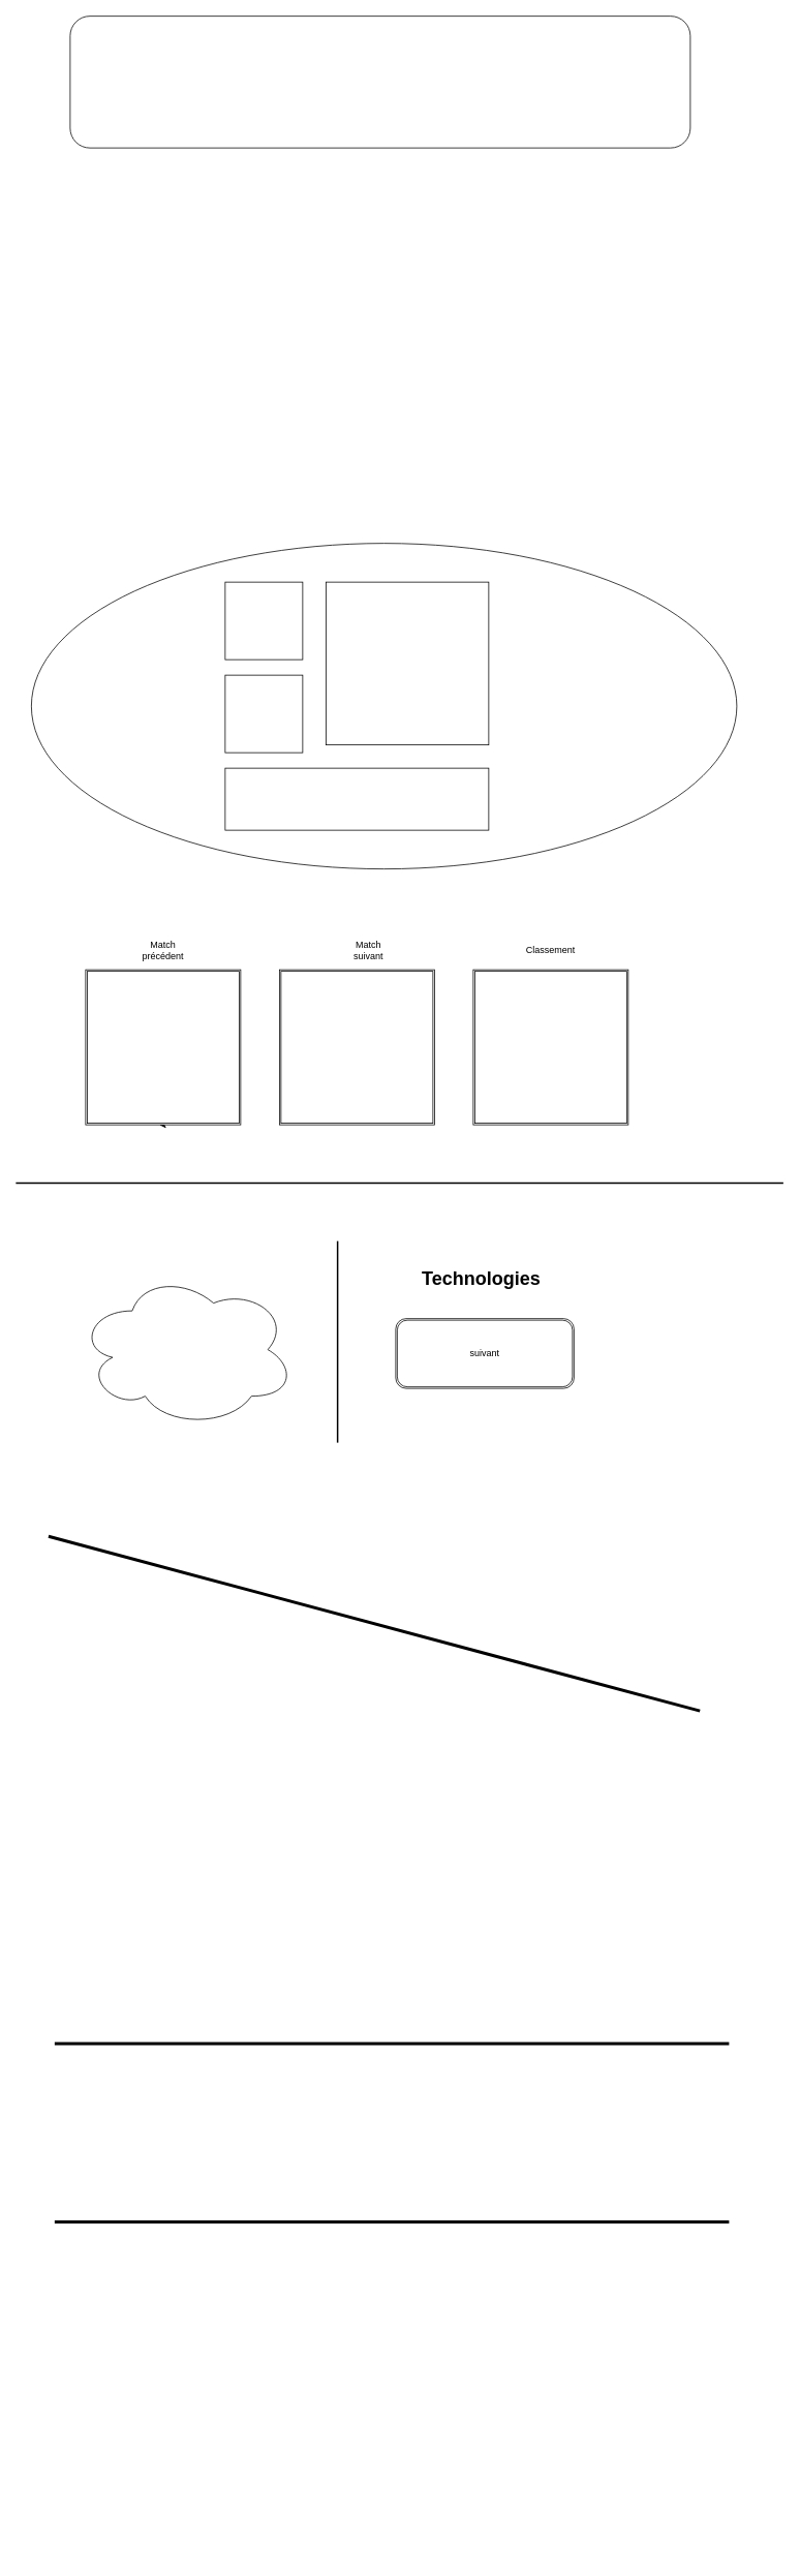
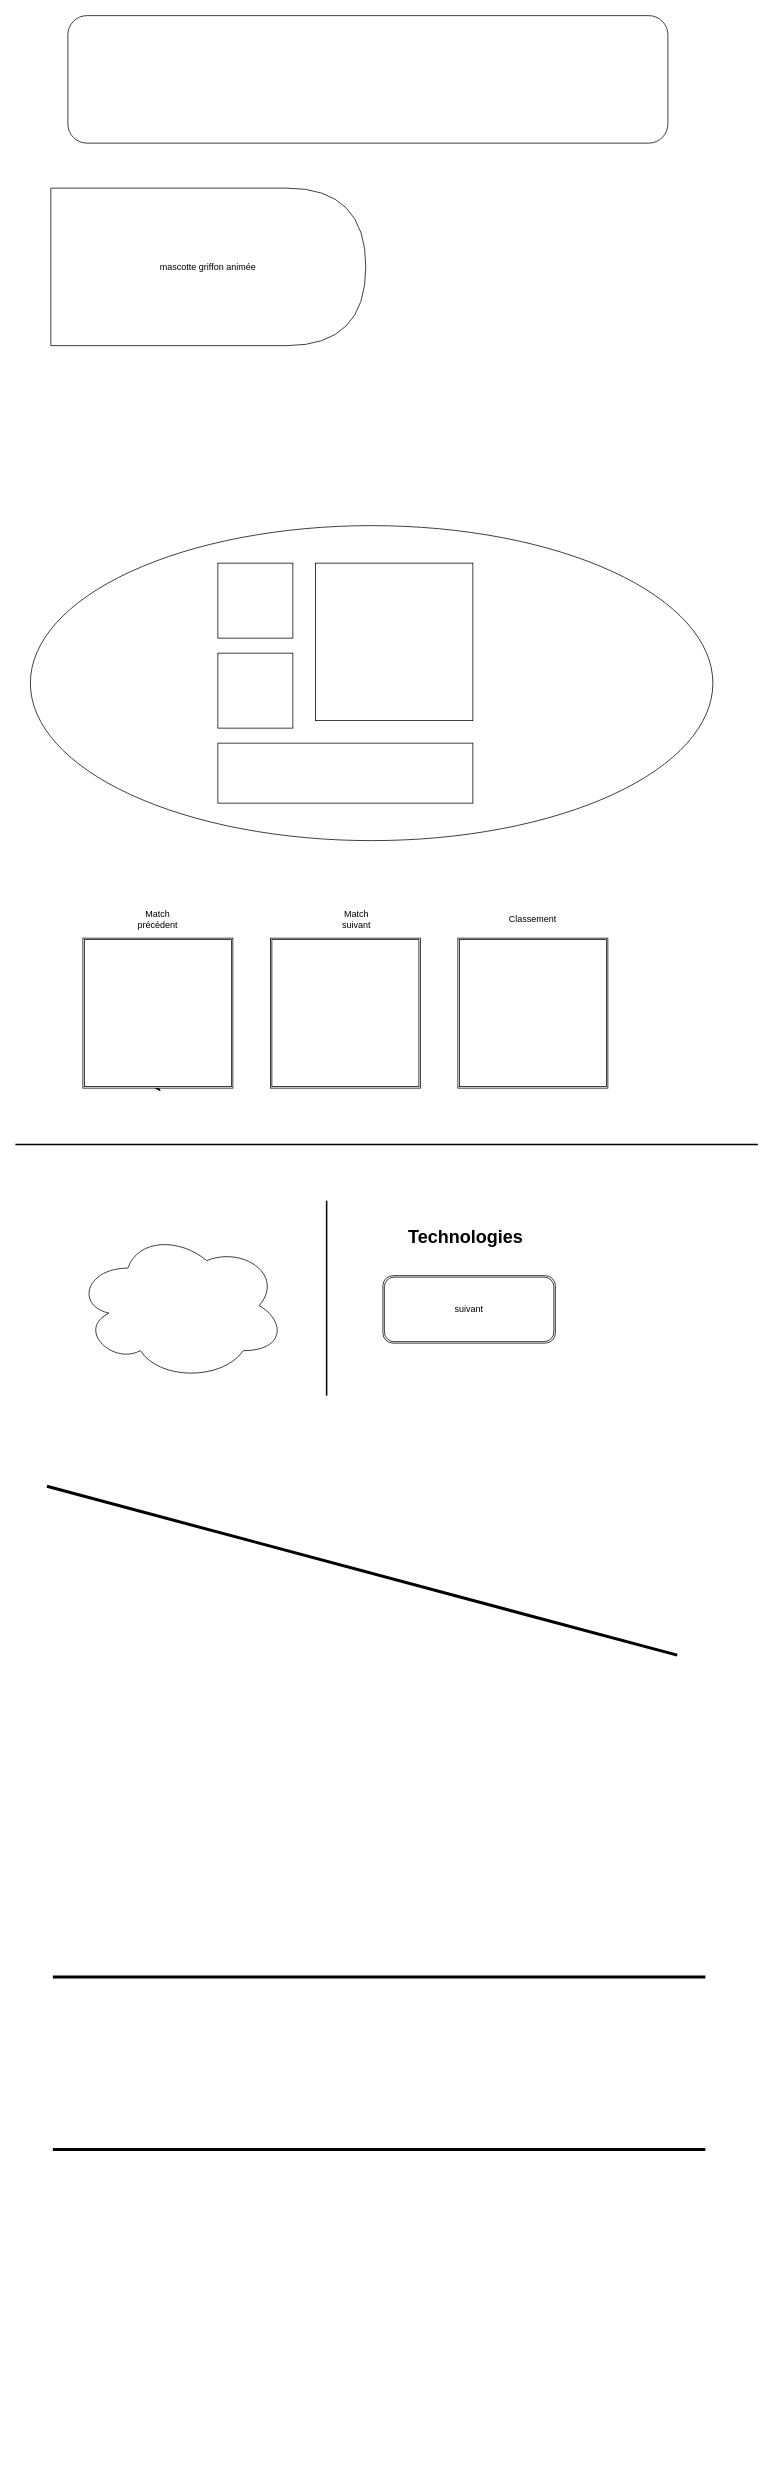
+ <mxCell id="3" value="mascotte griffon animée" style="shape=delay;whiteSpace=wrap;html=1;" parent="1" vertex="1"><mxGeometry x="67.25" y="250" width="420" height="210" as="geometry" /></mxCell>
